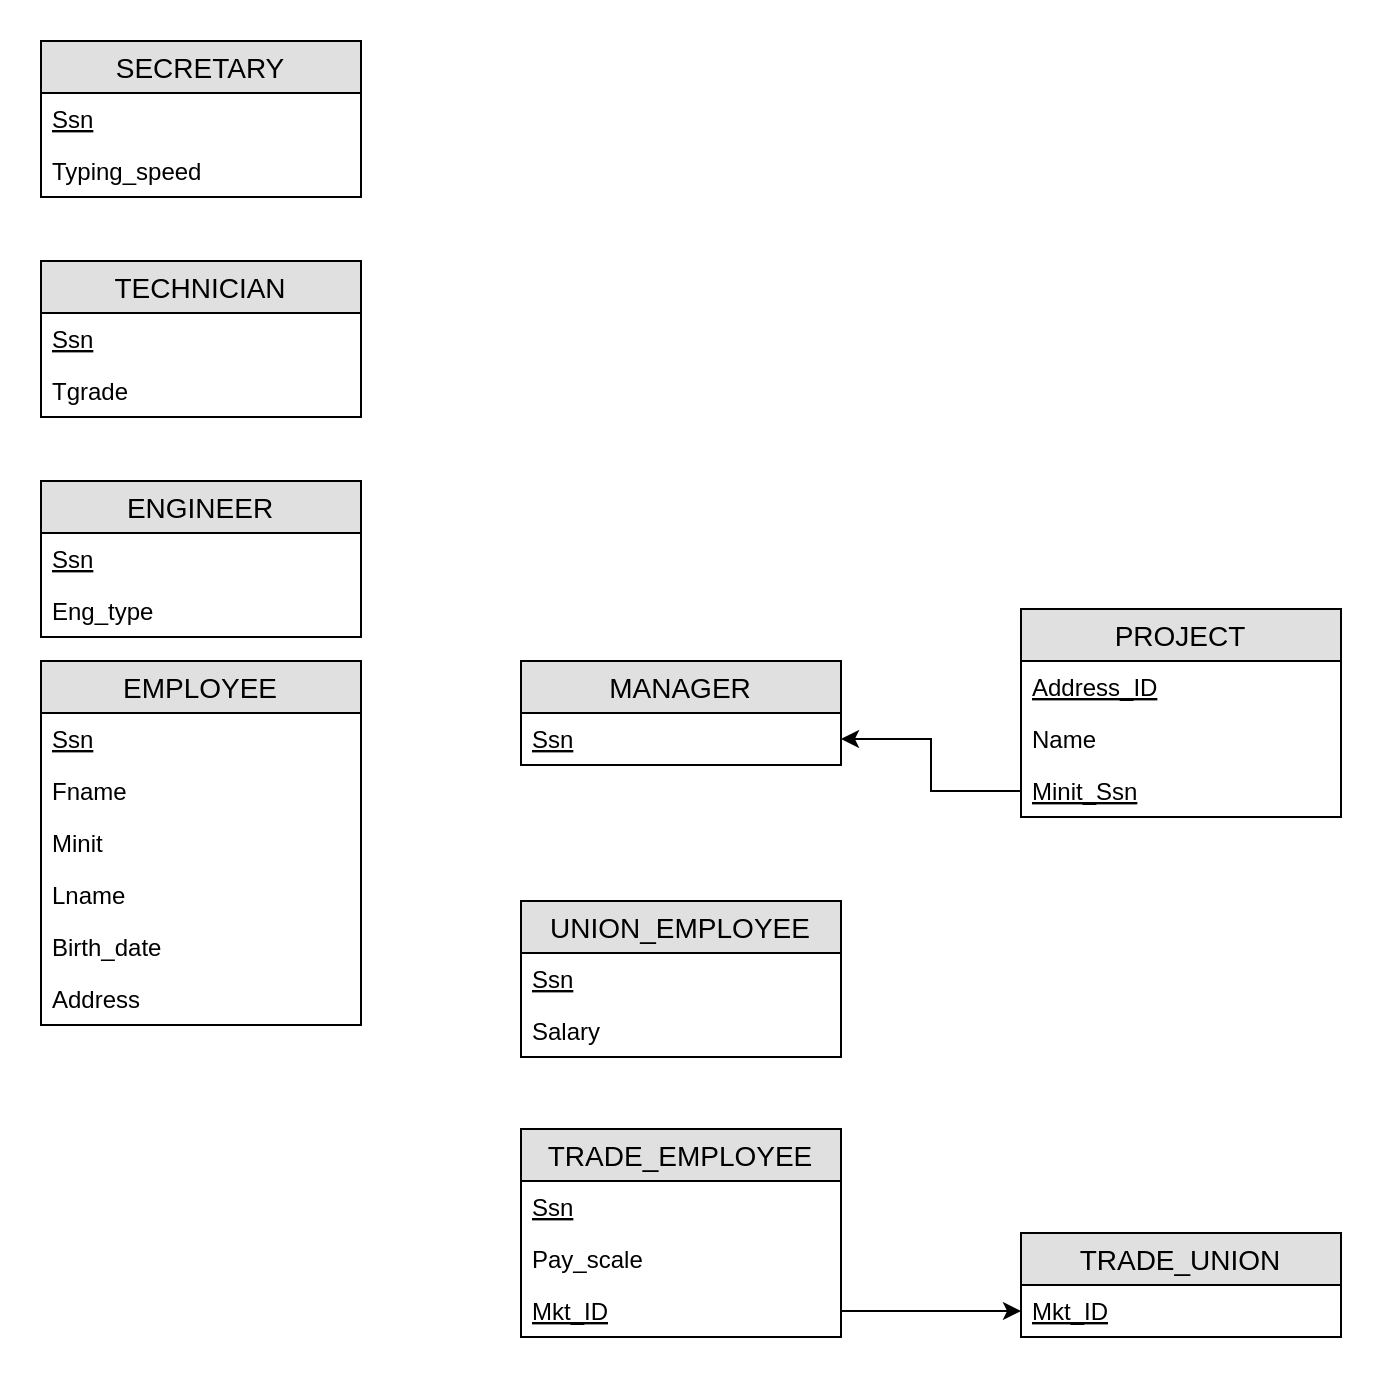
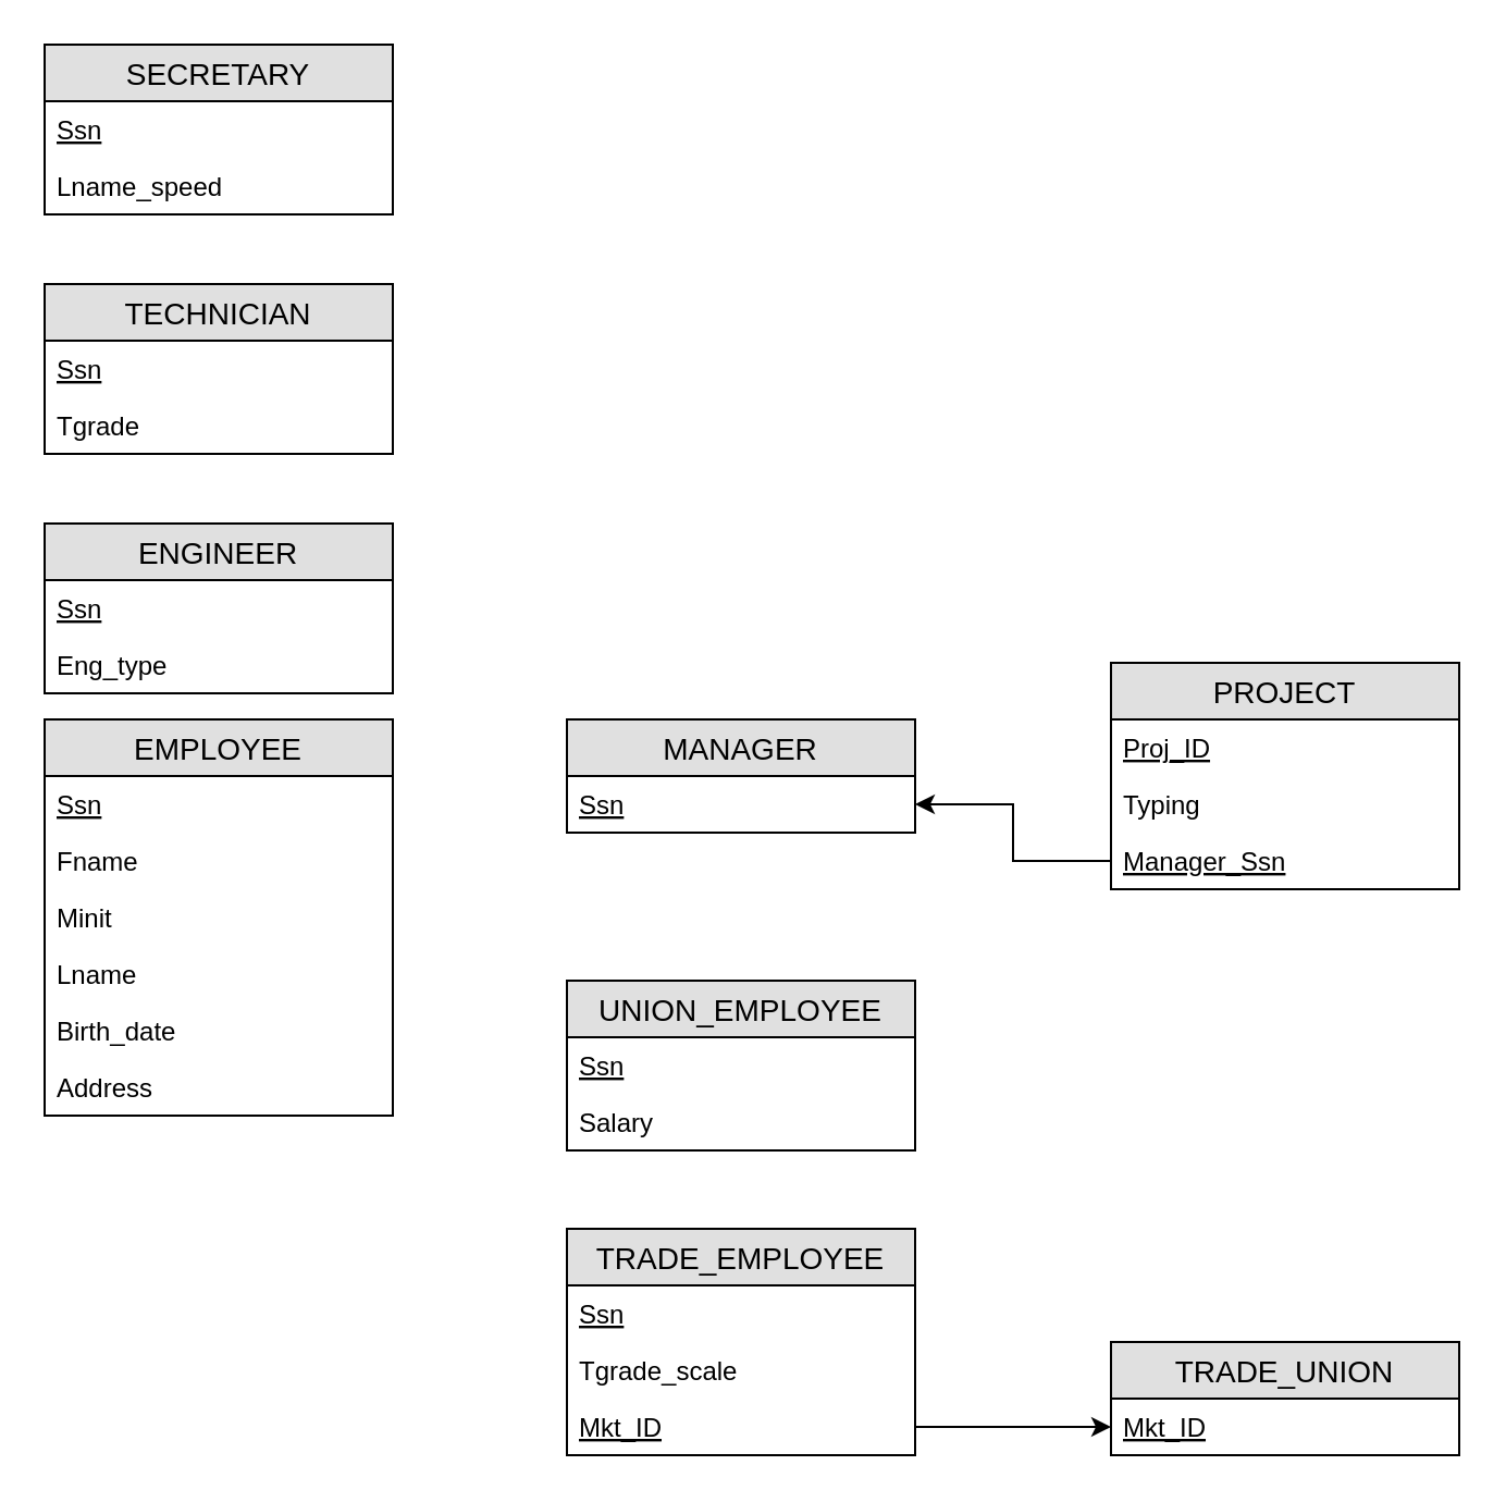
- <mxCell id="11" value="Typing_speed" style="text;strokeColor=none;fillColor=none;spacingLeft=4;spacingRight=4;overflow=hidden;rotatable=0;points=[[0,0.5],[1,0.5]];portConstraint=eastwest;fontSize=12;" vertex="1" parent="9"><mxGeometry y="52" width="160" height="26" as="geometry" /></mxCell>
+ <mxCell id="11" value="Lname_speed" style="text;strokeColor=none;fillColor=none;spacingLeft=4;spacingRight=4;overflow=hidden;rotatable=0;points=[[0,0.5],[1,0.5]];portConstraint=eastwest;fontSize=12;" vertex="1" parent="9"><mxGeometry y="52" width="160" height="26" as="geometry" /></mxCell>
- <mxCell id="21" value="Address_ID" style="text;strokeColor=none;fillColor=none;spacingLeft=4;spacingRight=4;overflow=hidden;rotatable=0;points=[[0,0.5],[1,0.5]];portConstraint=eastwest;fontSize=12;fontStyle=4" vertex="1" parent="20"><mxGeometry y="26" width="160" height="26" as="geometry" /></mxCell>
+ <mxCell id="21" value="Proj_ID" style="text;strokeColor=none;fillColor=none;spacingLeft=4;spacingRight=4;overflow=hidden;rotatable=0;points=[[0,0.5],[1,0.5]];portConstraint=eastwest;fontSize=12;fontStyle=4" vertex="1" parent="20"><mxGeometry y="26" width="160" height="26" as="geometry" /></mxCell>
- <mxCell id="22" value="Name" style="text;strokeColor=none;fillColor=none;spacingLeft=4;spacingRight=4;overflow=hidden;rotatable=0;points=[[0,0.5],[1,0.5]];portConstraint=eastwest;fontSize=12;fontStyle=0" vertex="1" parent="20"><mxGeometry y="52" width="160" height="26" as="geometry" /></mxCell>
+ <mxCell id="22" value="Typing" style="text;strokeColor=none;fillColor=none;spacingLeft=4;spacingRight=4;overflow=hidden;rotatable=0;points=[[0,0.5],[1,0.5]];portConstraint=eastwest;fontSize=12;fontStyle=0" vertex="1" parent="20"><mxGeometry y="52" width="160" height="26" as="geometry" /></mxCell>
- <mxCell id="23" value="Minit_Ssn" style="text;strokeColor=none;fillColor=none;spacingLeft=4;spacingRight=4;overflow=hidden;rotatable=0;points=[[0,0.5],[1,0.5]];portConstraint=eastwest;fontSize=12;fontStyle=4" vertex="1" parent="20"><mxGeometry y="78" width="160" height="26" as="geometry" /></mxCell>
+ <mxCell id="23" value="Manager_Ssn" style="text;strokeColor=none;fillColor=none;spacingLeft=4;spacingRight=4;overflow=hidden;rotatable=0;points=[[0,0.5],[1,0.5]];portConstraint=eastwest;fontSize=12;fontStyle=4" vertex="1" parent="20"><mxGeometry y="78" width="160" height="26" as="geometry" /></mxCell>
- <mxCell id="29" value="Pay_scale" style="text;strokeColor=none;fillColor=none;spacingLeft=4;spacingRight=4;overflow=hidden;rotatable=0;points=[[0,0.5],[1,0.5]];portConstraint=eastwest;fontSize=12;fontStyle=0" vertex="1" parent="27"><mxGeometry y="52" width="160" height="26" as="geometry" /></mxCell>
+ <mxCell id="29" value="Tgrade_scale" style="text;strokeColor=none;fillColor=none;spacingLeft=4;spacingRight=4;overflow=hidden;rotatable=0;points=[[0,0.5],[1,0.5]];portConstraint=eastwest;fontSize=12;fontStyle=0" vertex="1" parent="27"><mxGeometry y="52" width="160" height="26" as="geometry" /></mxCell>
